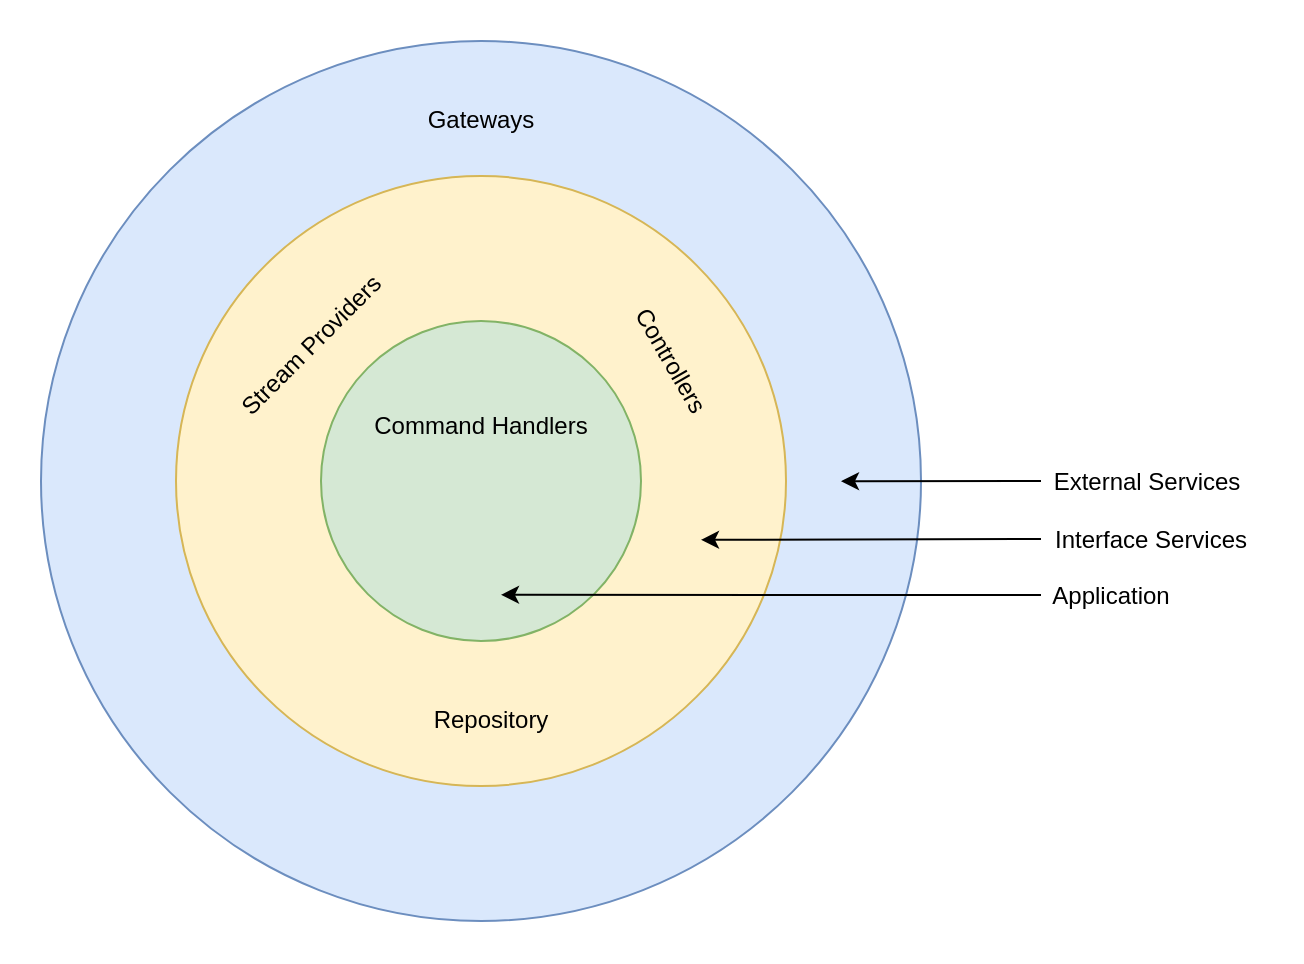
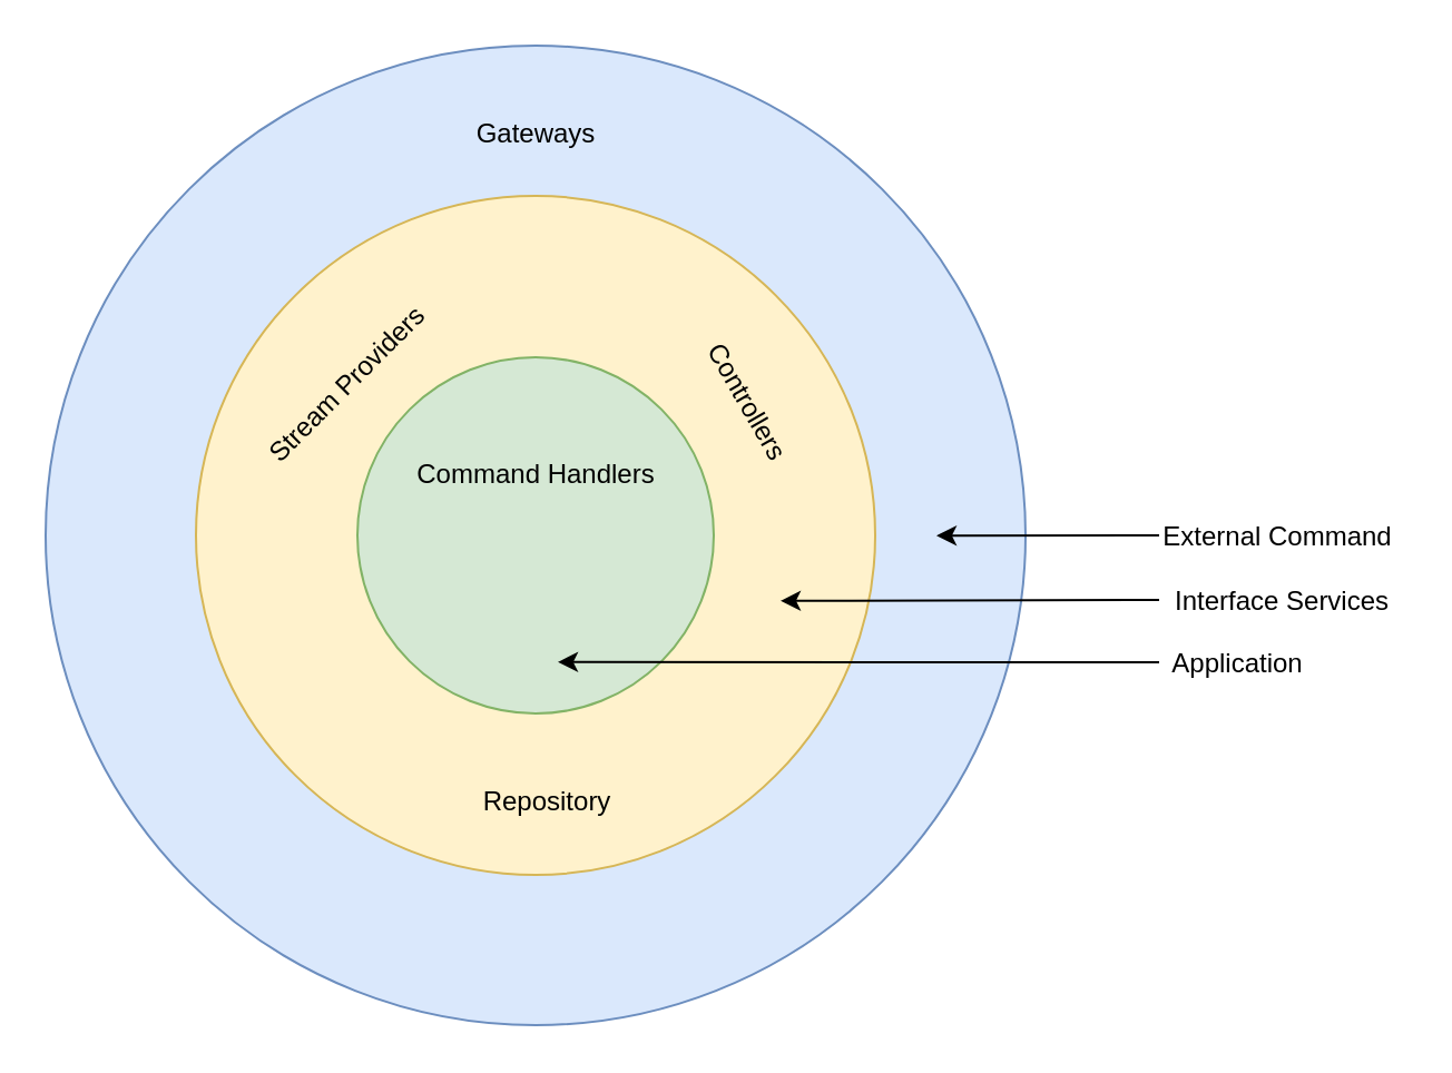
- <mxCell id="12" value="External Services" style="text;html=1;resizable=0;autosize=1;align=center;verticalAlign=middle;points=[];fillColor=none;strokeColor=none;rounded=0;" parent="1" vertex="1"><mxGeometry x="518" y="231" width="110" height="20" as="geometry" /></mxCell>
+ <mxCell id="12" value="External Command" style="text;html=1;resizable=0;autosize=1;align=center;verticalAlign=middle;points=[];fillColor=none;strokeColor=none;rounded=0;" parent="1" vertex="1"><mxGeometry x="518" y="231" width="110" height="20" as="geometry" /></mxCell>
